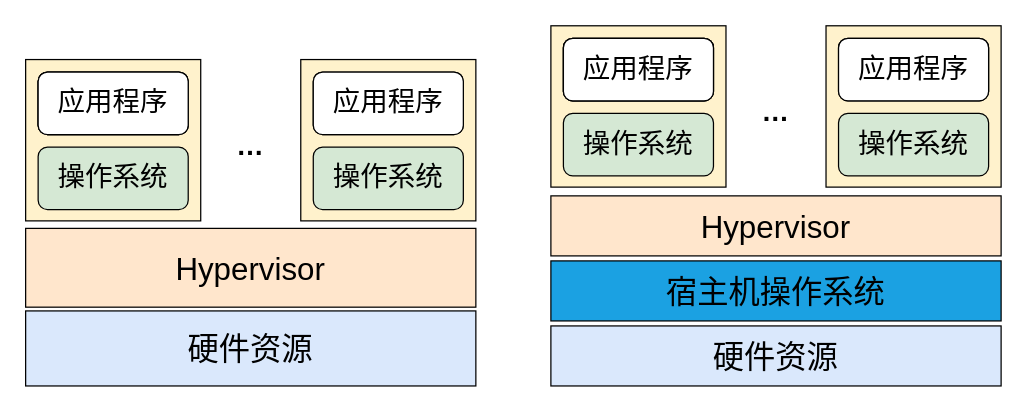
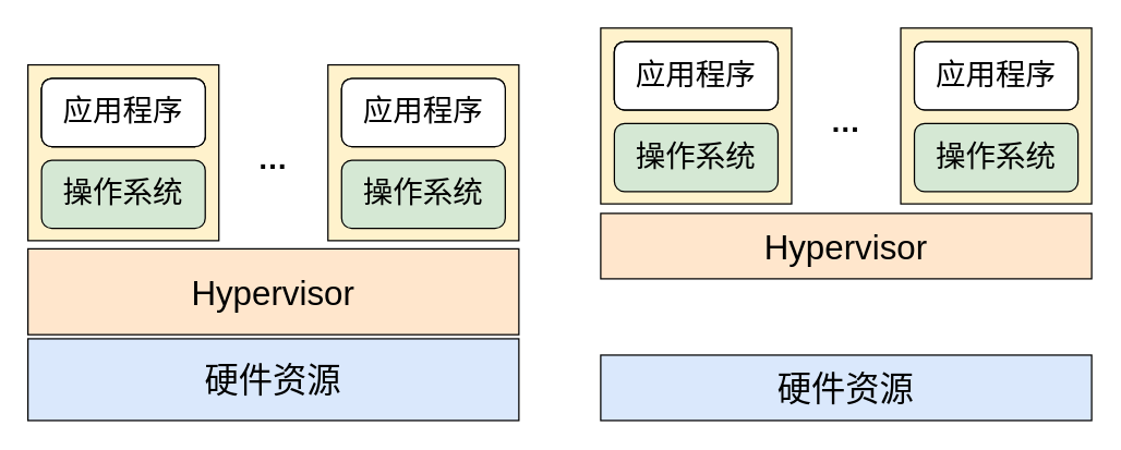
- <mxCell id="23" value="宿主机操作系统" style="rounded=0;whiteSpace=wrap;html=1;fontSize=25;fillColor=#1ba1e2;" vertex="1" parent="1"><mxGeometry x="440" y="208" width="360" height="48" as="geometry" /></mxCell>
